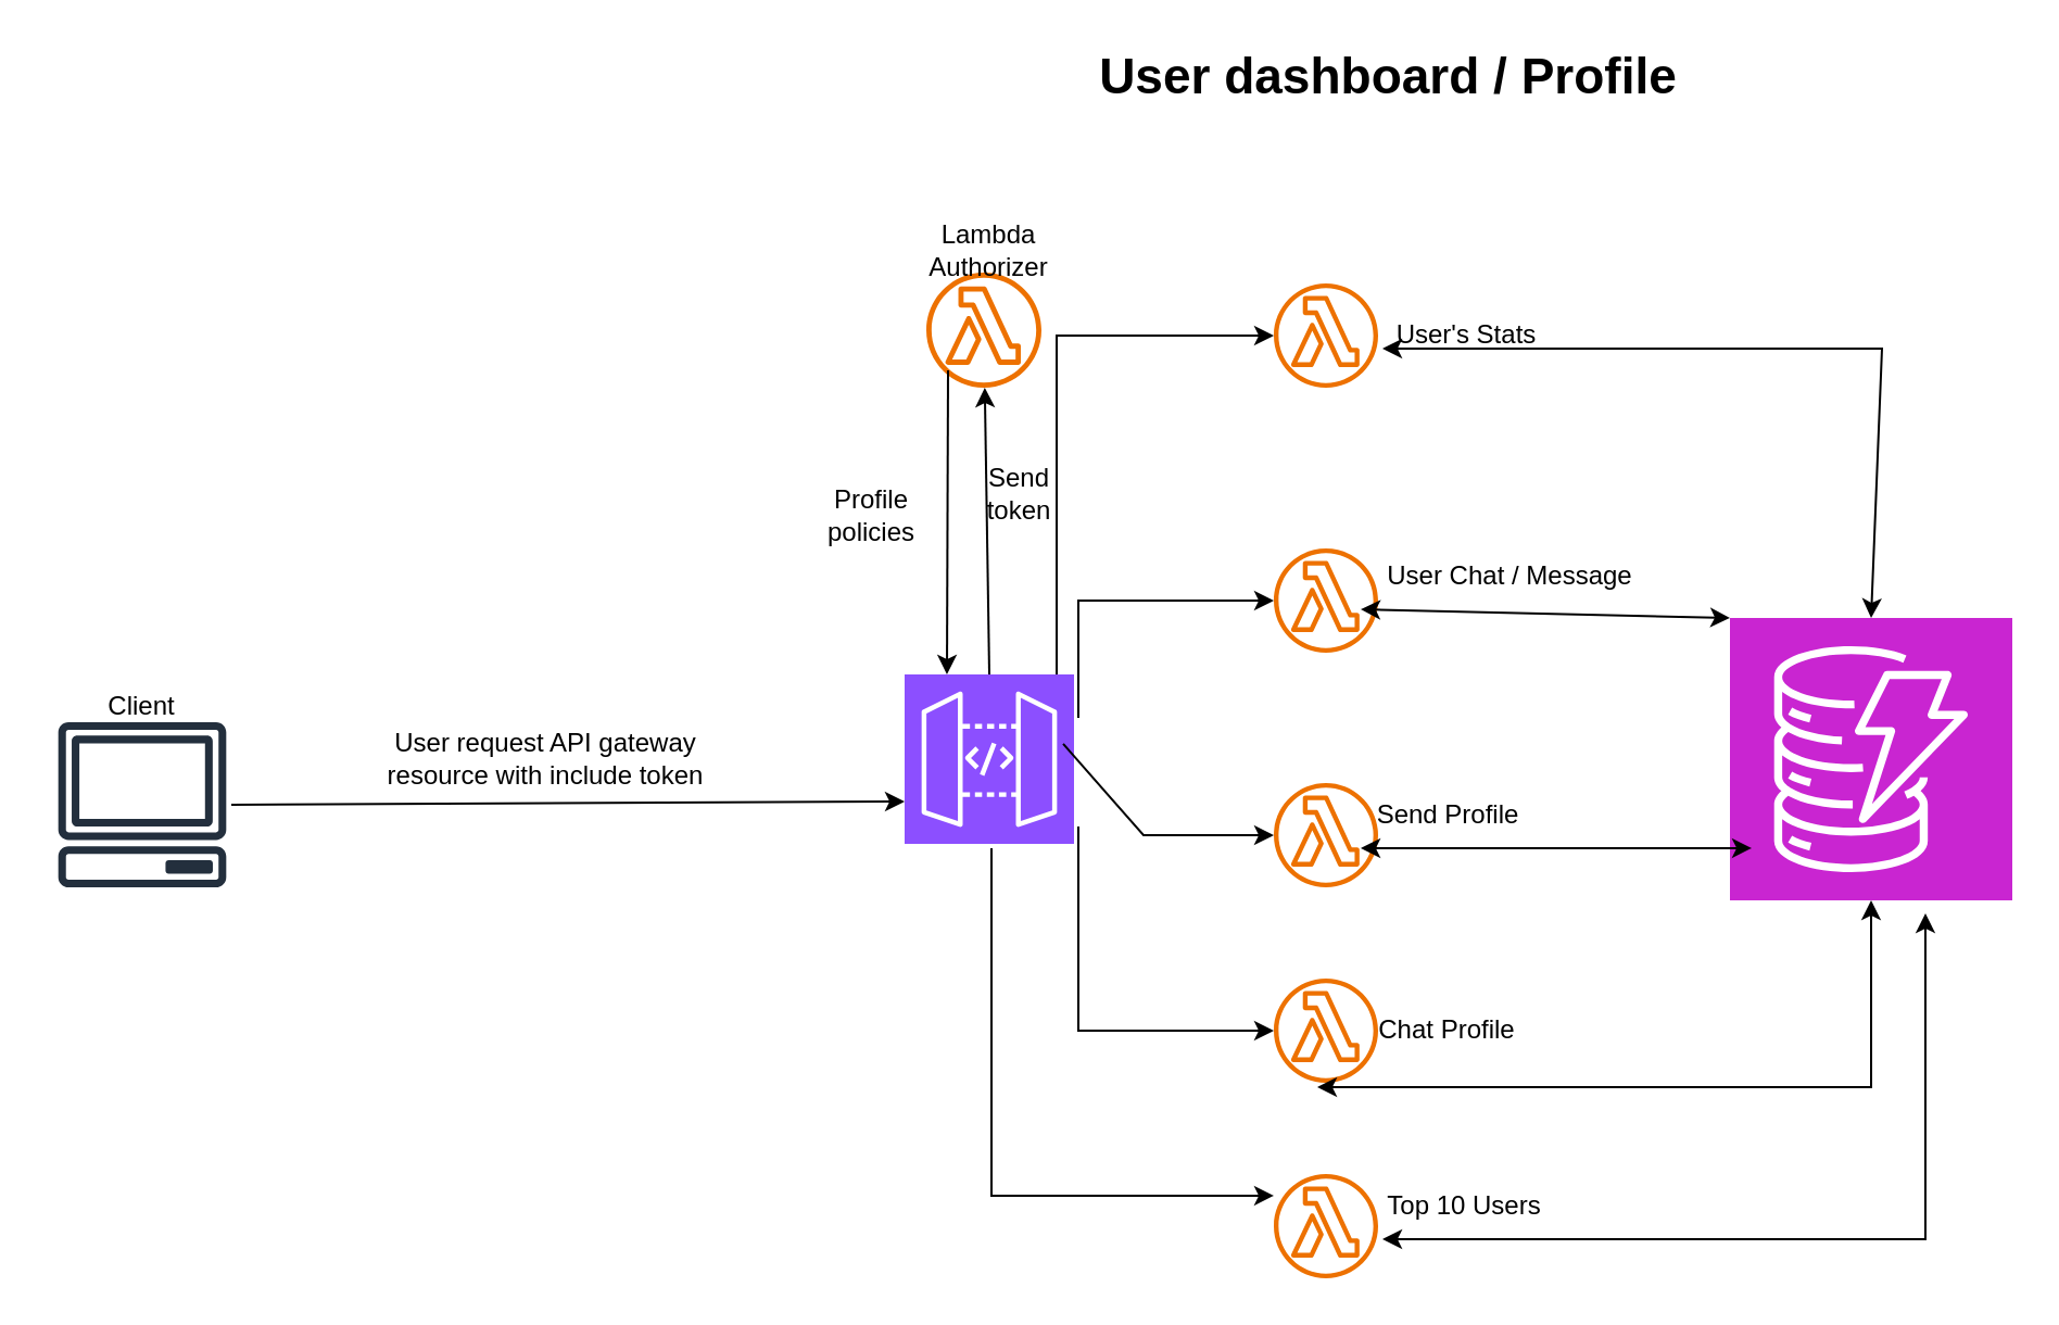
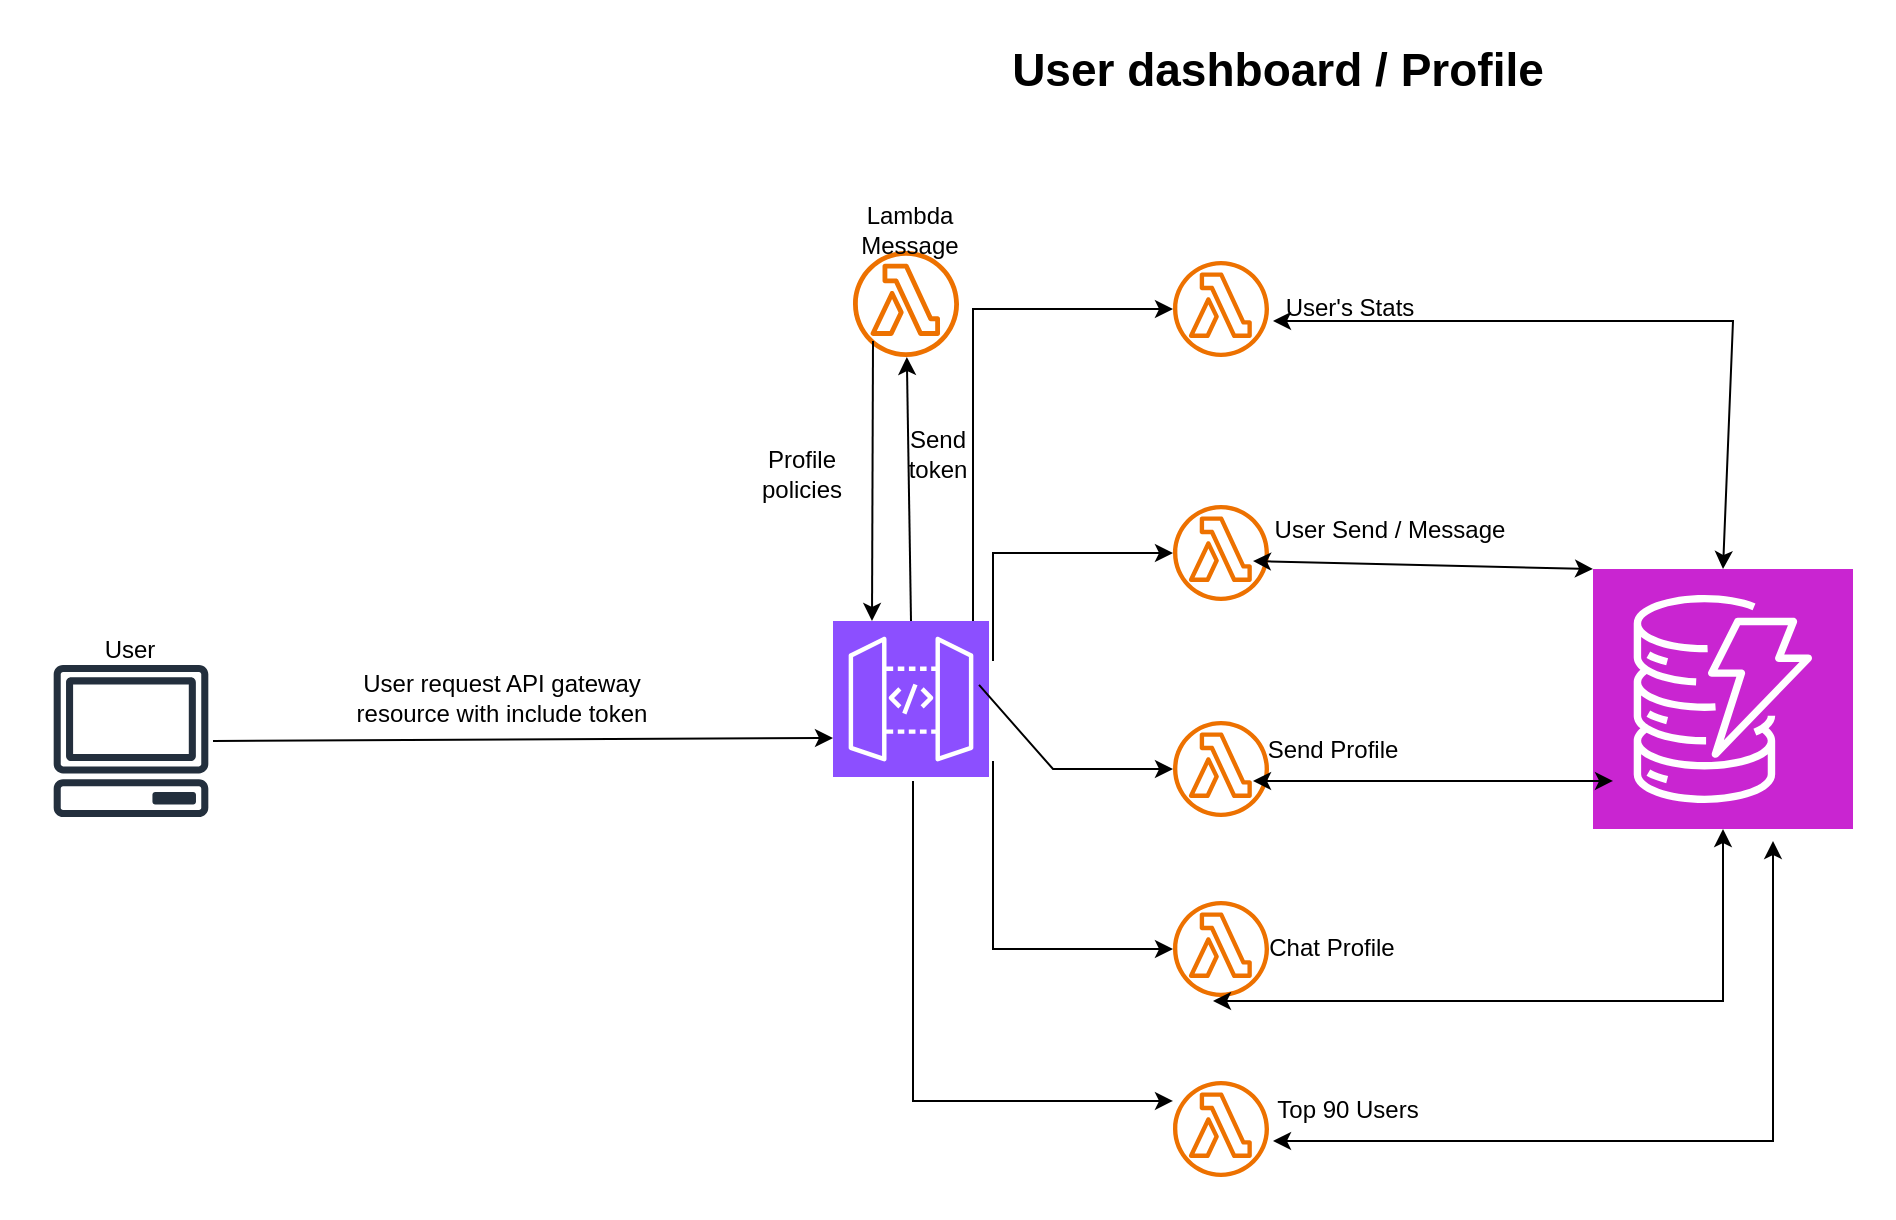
- <mxCell id="4" value="Lambda Authorizer" style="text;html=1;align=center;verticalAlign=middle;whiteSpace=wrap;rounded=0;" parent="1" vertex="1"><mxGeometry x="425" y="100" width="60" height="30" as="geometry" /></mxCell>
+ <mxCell id="4" value="Lambda Message" style="text;html=1;align=center;verticalAlign=middle;whiteSpace=wrap;rounded=0;" parent="1" vertex="1"><mxGeometry x="425" y="100" width="60" height="30" as="geometry" /></mxCell>
- <mxCell id="10" value="User Chat / Message" style="text;html=1;align=center;verticalAlign=middle;whiteSpace=wrap;rounded=0;" parent="1" vertex="1"><mxGeometry x="634" y="250" width="122" height="30" as="geometry" /></mxCell>
+ <mxCell id="10" value="User Send / Message" style="text;html=1;align=center;verticalAlign=middle;whiteSpace=wrap;rounded=0;" parent="1" vertex="1"><mxGeometry x="634" y="250" width="122" height="30" as="geometry" /></mxCell>
- <mxCell id="28" value="Client" style="text;html=1;strokeColor=none;fillColor=none;align=center;verticalAlign=middle;whiteSpace=wrap;rounded=0;" vertex="1" parent="1"><mxGeometry x="20" y="310" width="90" height="30" as="geometry" /></mxCell>
+ <mxCell id="28" value="User" style="text;html=1;strokeColor=none;fillColor=none;align=center;verticalAlign=middle;whiteSpace=wrap;rounded=0;" vertex="1" parent="1"><mxGeometry x="20" y="310" width="90" height="30" as="geometry" /></mxCell>
- <mxCell id="14" value="Top 10 Users" style="text;html=1;align=center;verticalAlign=middle;whiteSpace=wrap;rounded=0;" parent="1" vertex="1"><mxGeometry x="634" y="540" width="80" height="30" as="geometry" /></mxCell>
+ <mxCell id="14" value="Top 90 Users" style="text;html=1;align=center;verticalAlign=middle;whiteSpace=wrap;rounded=0;" parent="1" vertex="1"><mxGeometry x="634" y="540" width="80" height="30" as="geometry" /></mxCell>
